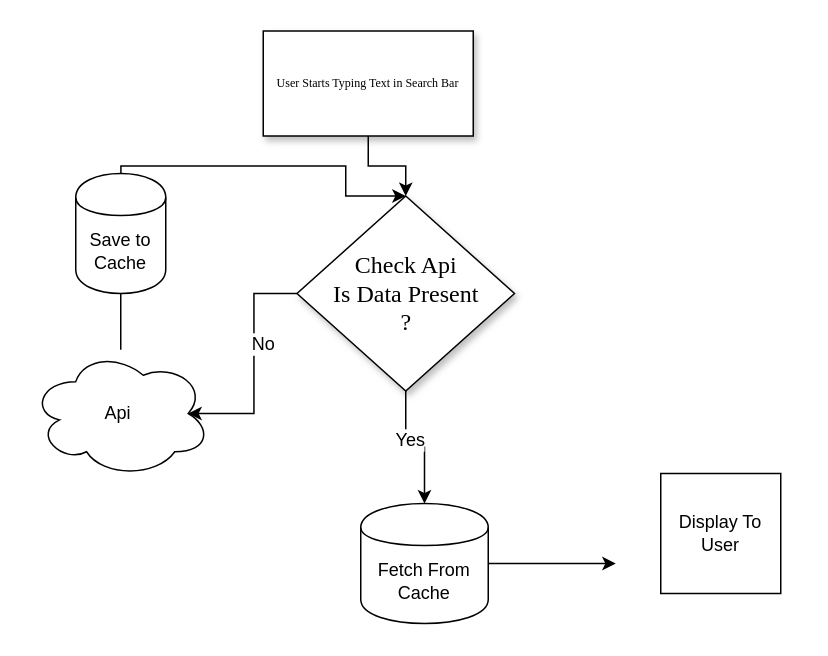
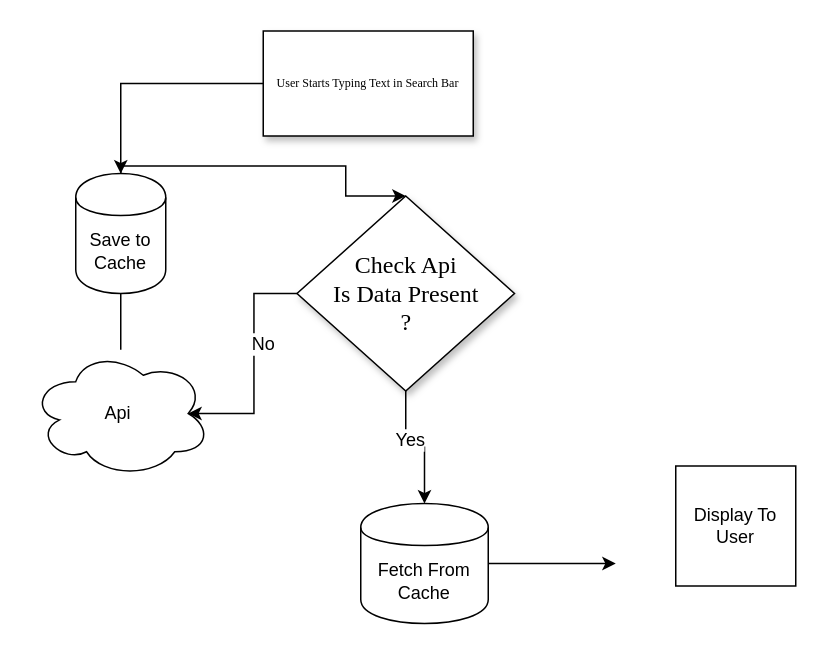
- <mxCell id="2" style="edgeStyle=orthogonalEdgeStyle;rounded=0;orthogonalLoop=1;jettySize=auto;html=1;entryX=0.5;entryY=0;entryDx=0;entryDy=0;" edge="1" parent="1" source="3" target="8"><mxGeometry relative="1" as="geometry"><mxPoint x="269.857" y="104.857" as="targetPoint" /></mxGeometry></mxCell>
+ <mxCell id="2" style="edgeStyle=orthogonalEdgeStyle;rounded=0;orthogonalLoop=1;jettySize=auto;html=1;" edge="1" parent="1" source="3" target="12"><mxGeometry relative="1" as="geometry"><mxPoint x="269.857" y="104.857" as="targetPoint" /></mxGeometry></mxCell>
- <mxCell id="15" value="Display To User" style="whiteSpace=wrap;html=1;aspect=fixed;" vertex="1" parent="1"><mxGeometry x="440" y="315" width="80" height="80" as="geometry" /></mxCell>
+ <mxCell id="15" value="Display To User" style="whiteSpace=wrap;html=1;aspect=fixed;" vertex="1" parent="1"><mxGeometry x="450" y="310" width="80" height="80" as="geometry" /></mxCell>
